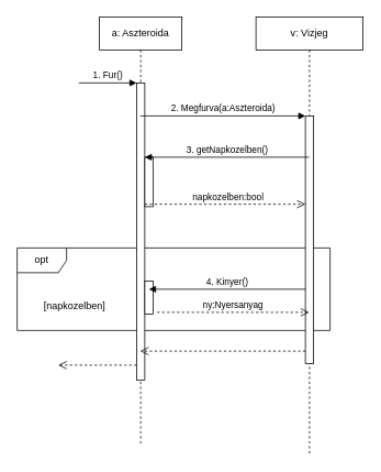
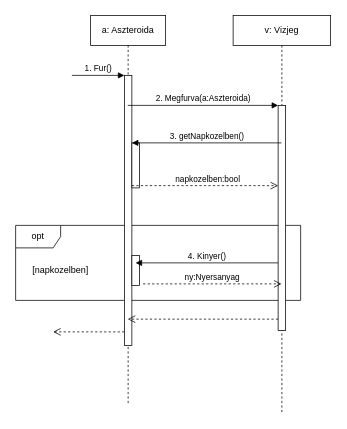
- <mxCell id="13" value="[napkozelben]" style="text;html=1;strokeColor=none;fillColor=none;align=center;verticalAlign=middle;whiteSpace=wrap;rounded=0;" parent="1" vertex="1"><mxGeometry x="60" y="360" width="60" height="20" as="geometry" /></mxCell>
+ <mxCell id="13" value="[napkozelben]" style="text;html=1;strokeColor=none;fillColor=none;align=center;verticalAlign=middle;whiteSpace=wrap;rounded=0;" parent="1" vertex="1"><mxGeometry x="50" y="350" width="60" height="20" as="geometry" /></mxCell>
